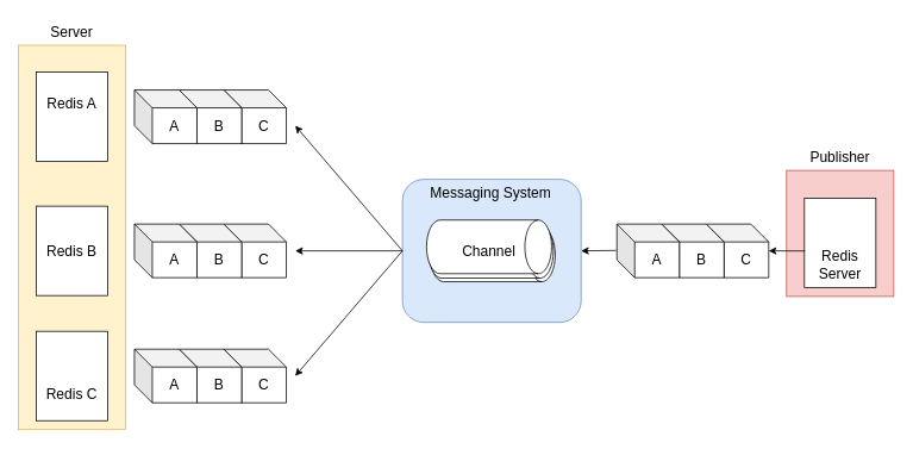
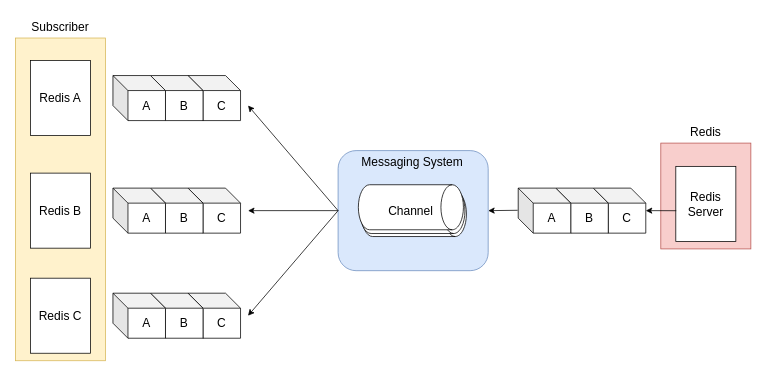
- <mxCell id="36" value="Server" style="text;html=1;strokeColor=none;fillColor=none;align=center;verticalAlign=middle;whiteSpace=wrap;rounded=0;fontSize=16;" vertex="1" parent="1"><mxGeometry x="40" y="20" width="80" height="30" as="geometry" /></mxCell>
+ <mxCell id="36" value="Subscriber" style="text;html=1;strokeColor=none;fillColor=none;align=center;verticalAlign=middle;whiteSpace=wrap;rounded=0;fontSize=16;" vertex="1" parent="1"><mxGeometry x="40" y="20" width="80" height="30" as="geometry" /></mxCell>
- <mxCell id="33" value="Redis A" style="text;html=1;strokeColor=none;fillColor=none;align=center;verticalAlign=middle;whiteSpace=wrap;rounded=0;fontSize=16;" vertex="1" parent="1"><mxGeometry x="50" y="100" width="60" height="30" as="geometry" /></mxCell>
+ <mxCell id="33" value="Redis A" style="text;html=1;strokeColor=none;fillColor=none;align=center;verticalAlign=middle;whiteSpace=wrap;rounded=0;fontSize=16;" vertex="1" parent="1"><mxGeometry x="50" y="115" width="60" height="30" as="geometry" /></mxCell>
- <mxCell id="37" value="Publisher" style="text;html=1;strokeColor=none;fillColor=none;align=center;verticalAlign=middle;whiteSpace=wrap;rounded=0;fontSize=16;" vertex="1" parent="1"><mxGeometry x="900" y="160" width="80" height="30" as="geometry" /></mxCell>
+ <mxCell id="37" value="Redis" style="text;html=1;strokeColor=none;fillColor=none;align=center;verticalAlign=middle;whiteSpace=wrap;rounded=0;fontSize=16;" vertex="1" parent="1"><mxGeometry x="900" y="160" width="80" height="30" as="geometry" /></mxCell>
- <mxCell id="32" value="Redis&lt;br&gt;Server" style="text;html=1;strokeColor=none;fillColor=none;align=center;verticalAlign=middle;whiteSpace=wrap;rounded=0;fontSize=16;" vertex="1" parent="1"><mxGeometry x="910" y="281" width="60" height="30" as="geometry" /></mxCell>
+ <mxCell id="32" value="Redis&lt;br&gt;Server" style="text;html=1;strokeColor=none;fillColor=none;align=center;verticalAlign=middle;whiteSpace=wrap;rounded=0;fontSize=16;" vertex="1" parent="1"><mxGeometry x="910" y="256" width="60" height="30" as="geometry" /></mxCell>
- <mxCell id="35" value="Redis C" style="text;html=1;strokeColor=none;fillColor=none;align=center;verticalAlign=middle;whiteSpace=wrap;rounded=0;fontSize=16;" vertex="1" parent="1"><mxGeometry x="50" y="425" width="60" height="30" as="geometry" /></mxCell>
+ <mxCell id="35" value="Redis C" style="text;html=1;strokeColor=none;fillColor=none;align=center;verticalAlign=middle;whiteSpace=wrap;rounded=0;fontSize=16;" vertex="1" parent="1"><mxGeometry x="50" y="405" width="60" height="30" as="geometry" /></mxCell>
